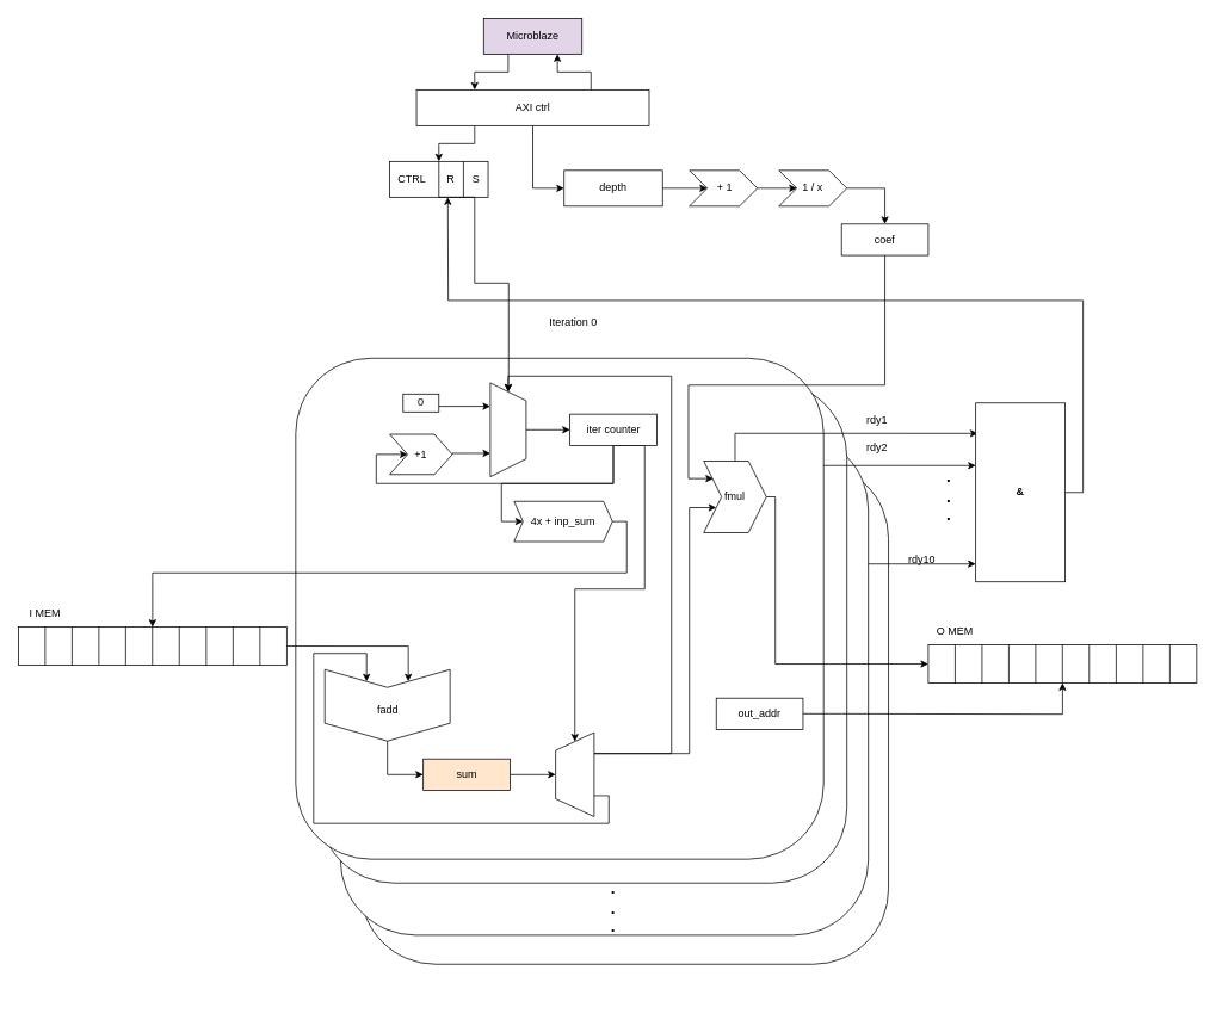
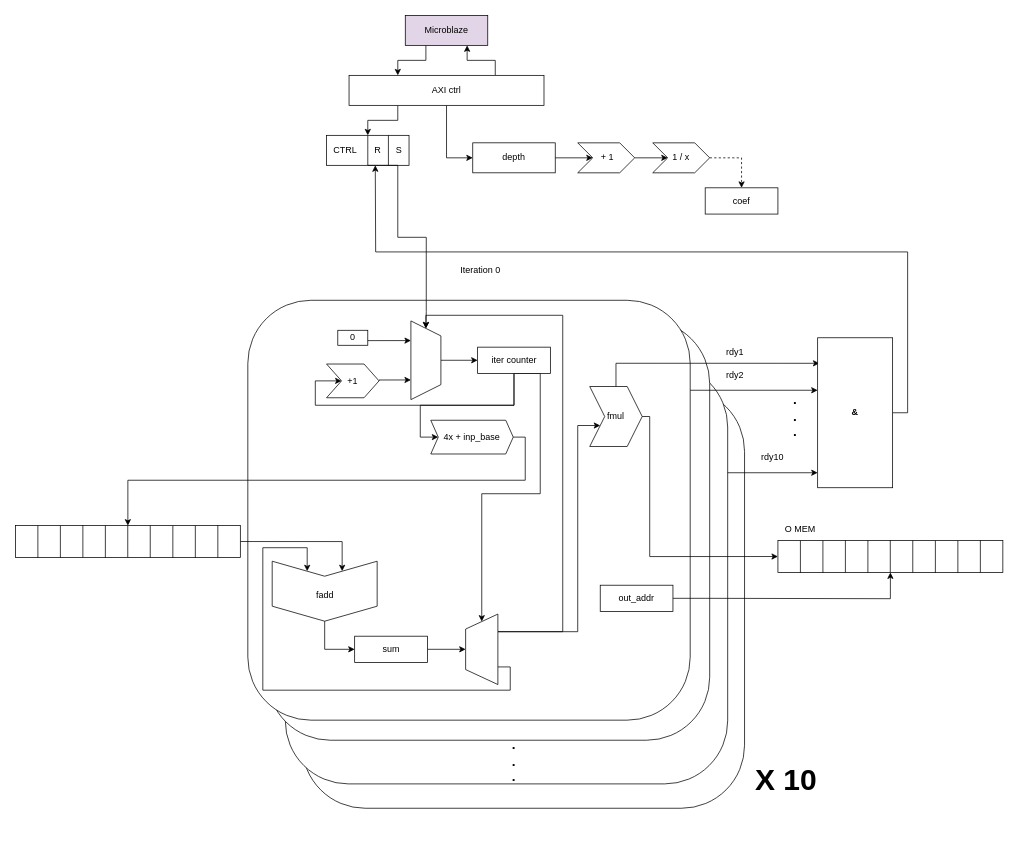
- <mxCell id="24" value="" style="endArrow=classic;html=1;rounded=0;exitX=1;exitY=0.5;exitDx=0;exitDy=0;entryX=0.5;entryY=0;entryDx=0;entryDy=0;edgeStyle=orthogonalEdgeStyle;" parent="1" source="13" target="23" edge="1"><mxGeometry width="50" height="50" relative="1" as="geometry"><mxPoint x="560" y="610" as="sourcePoint" /><mxPoint x="610" y="560" as="targetPoint" /></mxGeometry></mxCell>
+ <mxCell id="24" value="" style="endArrow=classic;html=1;rounded=0;exitX=1;exitY=0.5;exitDx=0;exitDy=0;entryX=0.5;entryY=0;entryDx=0;entryDy=0;edgeStyle=orthogonalEdgeStyle;dashed=1;" parent="1" source="13" target="23" edge="1"><mxGeometry width="50" height="50" relative="1" as="geometry"><mxPoint x="560" y="610" as="sourcePoint" /><mxPoint x="610" y="560" as="targetPoint" /></mxGeometry></mxCell>
- <mxCell id="25" value="" style="endArrow=classic;html=1;rounded=0;exitX=0.5;exitY=1;exitDx=0;exitDy=0;entryX=0.152;entryY=0.244;entryDx=0;entryDy=0;entryPerimeter=0;edgeStyle=orthogonalEdgeStyle;" parent="1" source="23" target="9" edge="1"><mxGeometry width="50" height="50" relative="1" as="geometry"><mxPoint x="790" y="610" as="sourcePoint" /><mxPoint x="840" y="560" as="targetPoint" /><Array as="points"><mxPoint x="989" y="430" /><mxPoint x="769" y="430" /><mxPoint x="769" y="535" /></Array></mxGeometry></mxCell>
- <mxCell id="31" value="4x + inp_sum" style="shape=step;perimeter=stepPerimeter;whiteSpace=wrap;html=1;fixedSize=1;size=10;" parent="1" vertex="1"><mxGeometry x="574" y="560" width="110" height="45" as="geometry" /></mxCell>
+ <mxCell id="31" value="4x + inp_base" style="shape=step;perimeter=stepPerimeter;whiteSpace=wrap;html=1;fixedSize=1;size=10;" parent="1" vertex="1"><mxGeometry x="574" y="560" width="110" height="45" as="geometry" /></mxCell>
- <mxCell id="85" value="rdy10" style="text;html=1;strokeColor=none;fillColor=none;align=center;verticalAlign=middle;whiteSpace=wrap;rounded=0;" vertex="1" parent="1"><mxGeometry x="1000" y="610" width="60" height="30" as="geometry" /></mxCell>
+ <mxCell id="85" value="rdy10" style="text;html=1;strokeColor=none;fillColor=none;align=center;verticalAlign=middle;whiteSpace=wrap;rounded=0;" vertex="1" parent="1"><mxGeometry x="1000" y="595" width="60" height="30" as="geometry" /></mxCell>
- <mxCell id="72" value="I MEM" style="text;html=1;strokeColor=none;fillColor=none;align=center;verticalAlign=middle;whiteSpace=wrap;rounded=0;" parent="60" vertex="1"><mxGeometry width="60" height="30" as="geometry" /></mxCell>
- <mxCell id="21" value="sum" style="rounded=0;whiteSpace=wrap;html=1;fillColor=#ffe6cc;" parent="1" vertex="1"><mxGeometry x="472.5" y="848" width="97" height="35" as="geometry" /></mxCell>
+ <mxCell id="21" value="sum" style="rounded=0;whiteSpace=wrap;html=1;" parent="1" vertex="1"><mxGeometry x="472.5" y="848" width="97" height="35" as="geometry" /></mxCell>
+ <mxCell id="34" value="&lt;font style=&quot;font-size: 40px;&quot;&gt;&lt;b&gt;X 10&lt;/b&gt;&lt;/font&gt;" style="text;html=1;strokeColor=none;fillColor=none;align=center;verticalAlign=middle;whiteSpace=wrap;rounded=0;" parent="1" vertex="1"><mxGeometry x="992.5" y="950" width="110" height="175" as="geometry" /></mxCell>
